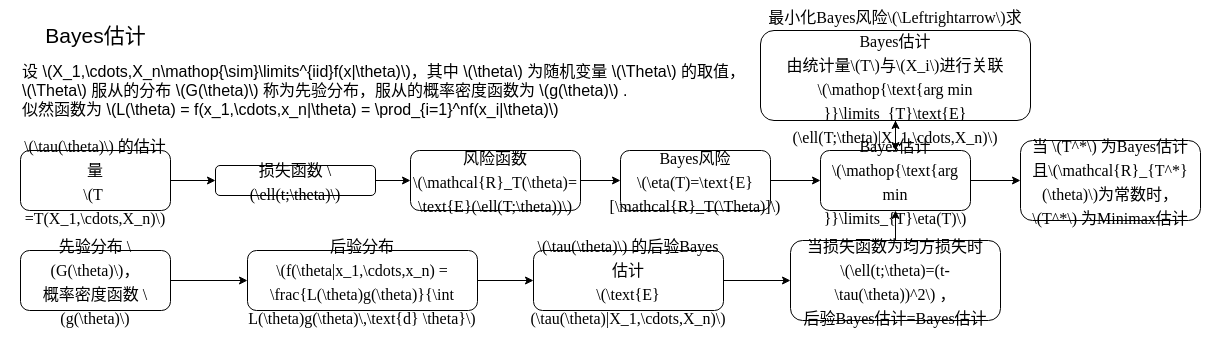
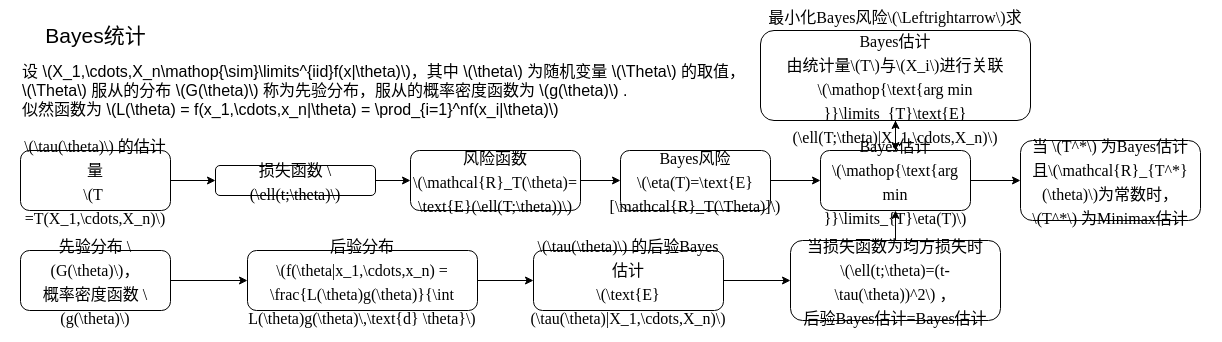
- <mxCell id="16" value="&lt;font style=&quot;font-size: 21px&quot;&gt;Bayes估计&lt;/font&gt;" style="text;html=1;align=center;verticalAlign=middle;resizable=0;points=[];autosize=1;strokeColor=none;fillColor=none;fontSize=16;" vertex="1" parent="1"><mxGeometry x="35" y="20" width="120" height="30" as="geometry" /></mxCell>
+ <mxCell id="16" value="&lt;font style=&quot;font-size: 21px&quot;&gt;Bayes统计&lt;/font&gt;" style="text;html=1;align=center;verticalAlign=middle;resizable=0;points=[];autosize=1;strokeColor=none;fillColor=none;fontSize=16;" vertex="1" parent="1"><mxGeometry x="35" y="20" width="120" height="30" as="geometry" /></mxCell>
